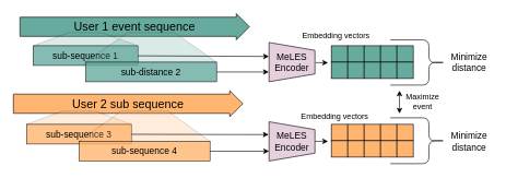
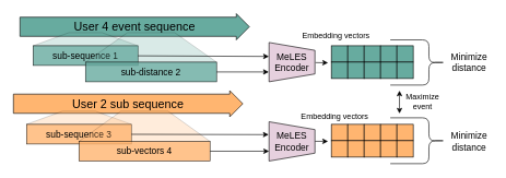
- <mxCell id="2" value="&lt;font style=&quot;font-size: 18px&quot;&gt;User 1 event sequence&lt;/font&gt;" style="shape=singleArrow;whiteSpace=wrap;html=1;fillColor=#67AB9F;arrowWidth=0.733;arrowSize=0.057;shadow=0;" parent="1" vertex="1"><mxGeometry x="30" y="20" width="350" height="40" as="geometry" /></mxCell>
+ <mxCell id="2" value="&lt;font style=&quot;font-size: 18px&quot;&gt;User 4 event sequence&lt;/font&gt;" style="shape=singleArrow;whiteSpace=wrap;html=1;fillColor=#67AB9F;arrowWidth=0.733;arrowSize=0.057;shadow=0;" parent="1" vertex="1"><mxGeometry x="30" y="20" width="350" height="40" as="geometry" /></mxCell>
- <mxCell id="25" value="&lt;span style=&quot;font-size: 14px ; white-space: normal&quot;&gt;sub-sequence 4&lt;/span&gt;" style="rounded=0;whiteSpace=wrap;html=1;fillColor=#FFB570;opacity=80;" parent="1" vertex="1"><mxGeometry x="120" y="215" width="200" height="30" as="geometry" /></mxCell>
+ <mxCell id="25" value="&lt;span style=&quot;font-size: 14px ; white-space: normal&quot;&gt;sub-vectors 4&lt;/span&gt;" style="rounded=0;whiteSpace=wrap;html=1;fillColor=#FFB570;opacity=80;" parent="1" vertex="1"><mxGeometry x="120" y="215" width="200" height="30" as="geometry" /></mxCell>
